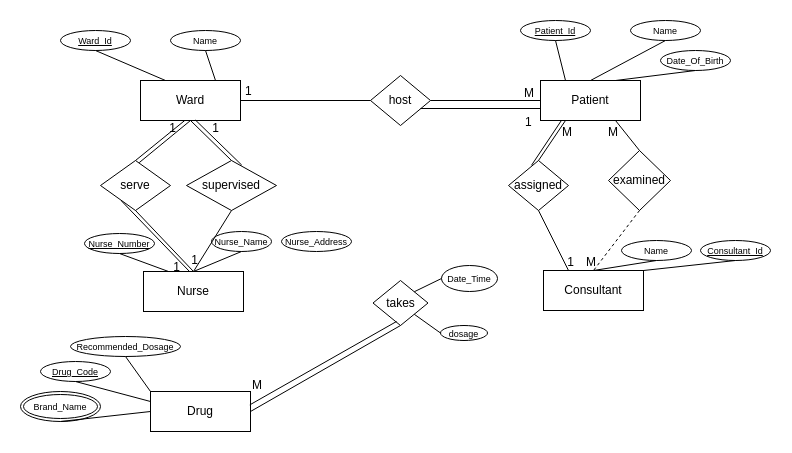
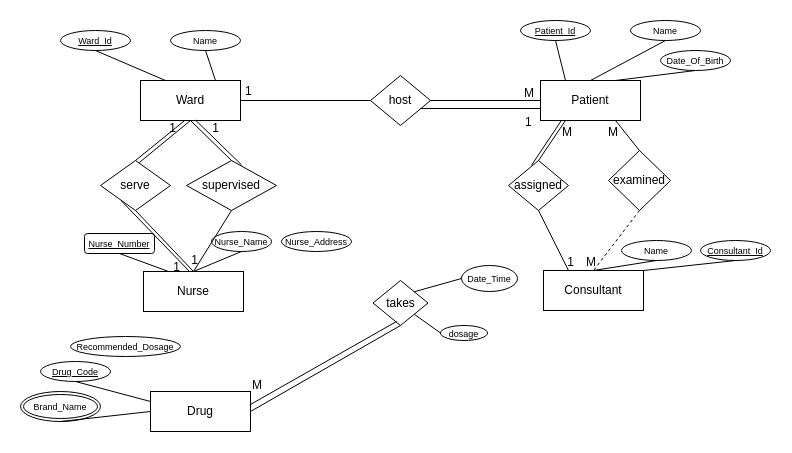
- <mxCell id="11" value="&lt;font style=&quot;font-size: 9px;&quot;&gt;Nurse_Number&lt;/font&gt;" style="ellipse;whiteSpace=wrap;html=1;align=center;fontStyle=4;" vertex="1" parent="1"><mxGeometry x="84" y="233" width="70" height="20" as="geometry" /></mxCell>
+ <mxCell id="11" value="&lt;font style=&quot;font-size: 9px;&quot;&gt;Nurse_Number&lt;/font&gt;" style="whiteSpace=wrap;html=1;align=center;fontStyle=4;rounded=1;" vertex="1" parent="1"><mxGeometry x="84" y="233" width="70" height="20" as="geometry" /></mxCell>
- <mxCell id="53" value="&lt;font style=&quot;font-size: 9px;&quot;&gt;Date_Time&lt;/font&gt;" style="ellipse;whiteSpace=wrap;html=1;align=center;" vertex="1" parent="1"><mxGeometry x="441" y="265" width="56" height="26" as="geometry" /></mxCell>
+ <mxCell id="53" value="&lt;font style=&quot;font-size: 9px;&quot;&gt;Date_Time&lt;/font&gt;" style="ellipse;whiteSpace=wrap;html=1;align=center;" vertex="1" parent="1"><mxGeometry x="461" y="265" width="56" height="26" as="geometry" /></mxCell>
- <mxCell id="30" value="" style="endArrow=none;html=1;rounded=0;exitX=0.5;exitY=1;exitDx=0;exitDy=0;entryX=0;entryY=0;entryDx=0;entryDy=0;" edge="1" parent="1" source="16" target="6"><mxGeometry relative="1" as="geometry"><mxPoint x="145" y="391" as="sourcePoint" /><mxPoint x="185" y="401" as="targetPoint" /></mxGeometry></mxCell>
